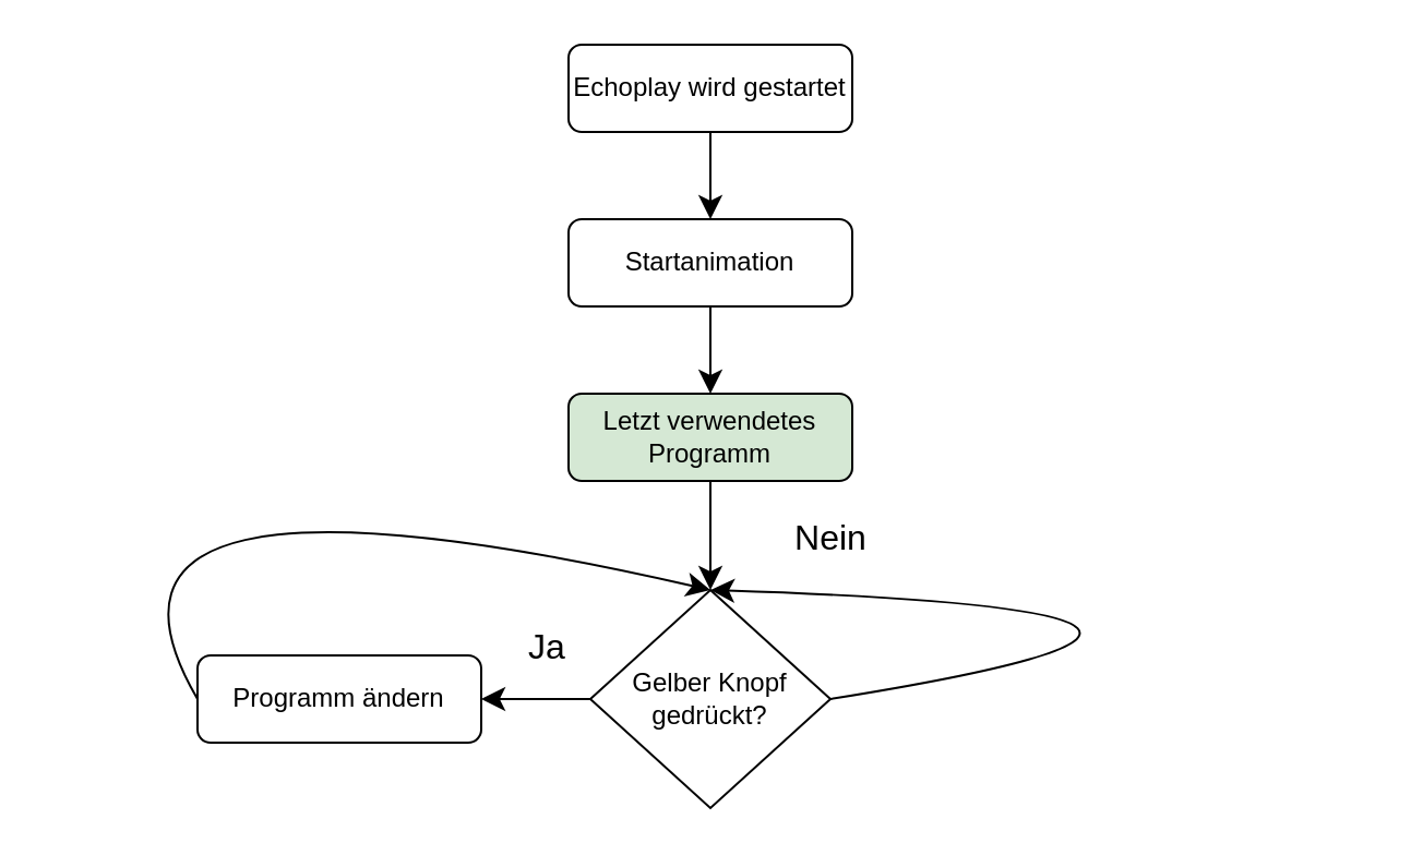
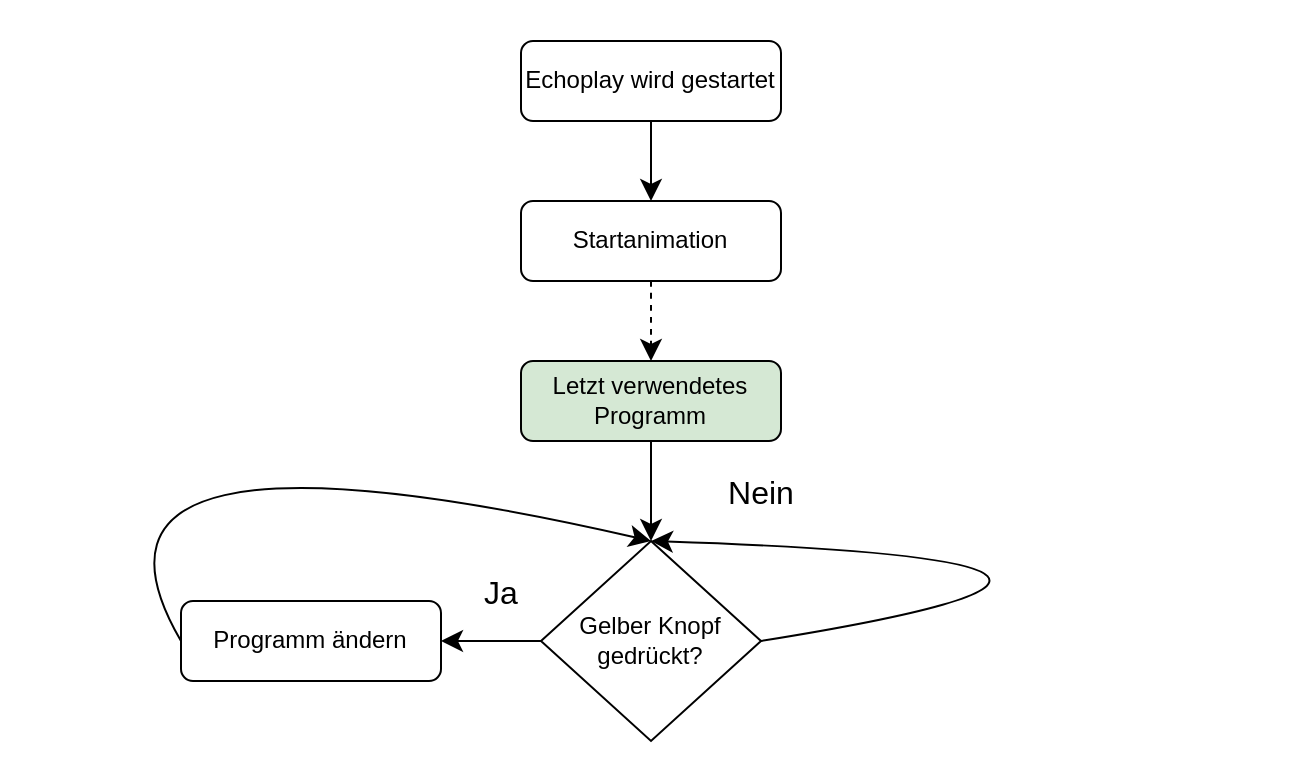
- <mxCell id="4" style="edgeStyle=none;curved=1;rounded=0;orthogonalLoop=1;jettySize=auto;html=1;exitX=0.5;exitY=1;exitDx=0;exitDy=0;entryX=0.5;entryY=0;entryDx=0;entryDy=0;fontSize=12;startSize=8;endSize=8;" parent="1" source="5" target="7" edge="1"><mxGeometry relative="1" as="geometry" /></mxCell>
+ <mxCell id="4" style="edgeStyle=none;curved=1;rounded=0;orthogonalLoop=1;jettySize=auto;html=1;exitX=0.5;exitY=1;exitDx=0;exitDy=0;entryX=0.5;entryY=0;entryDx=0;entryDy=0;fontSize=12;startSize=8;endSize=8;dashed=1;" parent="1" source="5" target="7" edge="1"><mxGeometry relative="1" as="geometry" /></mxCell>
